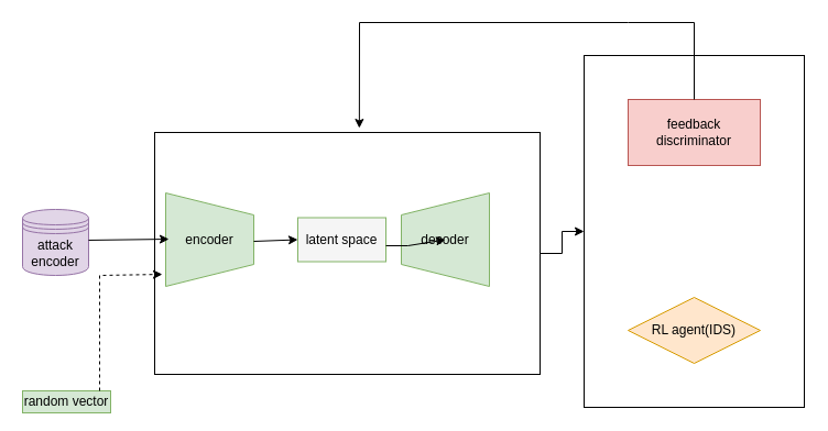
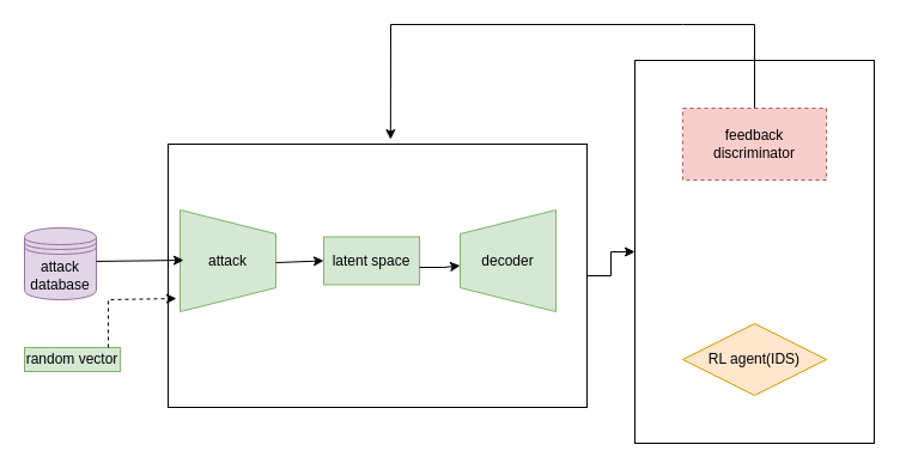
- <mxCell id="8" value="feedback discriminator" style="rounded=0;whiteSpace=wrap;html=1;fillColor=#f8cecc;strokeColor=#b85450;" vertex="1" parent="1"><mxGeometry x="570" y="90" width="120" height="60" as="geometry" /></mxCell>
+ <mxCell id="8" value="feedback discriminator" style="rounded=0;whiteSpace=wrap;html=1;fillColor=#f8cecc;strokeColor=#b85450;dashed=1;" vertex="1" parent="1"><mxGeometry x="570" y="90" width="120" height="60" as="geometry" /></mxCell>
- <mxCell id="7" value="latent space" style="rounded=0;whiteSpace=wrap;html=1;fillColor=#f5f5f5;strokeColor=#82b366;" vertex="1" parent="1"><mxGeometry x="270" y="197.5" width="80" height="40" as="geometry" /></mxCell>
+ <mxCell id="7" value="latent space" style="rounded=0;whiteSpace=wrap;html=1;fillColor=#d5e8d4;strokeColor=#82b366;" vertex="1" parent="1"><mxGeometry x="270" y="197.5" width="80" height="40" as="geometry" /></mxCell>
- <mxCell id="6" value="decoder" style="shape=trapezoid;perimeter=trapezoidPerimeter;whiteSpace=wrap;html=1;fixedSize=1;direction=north;fillColor=#d5e8d4;strokeColor=#82b366;" vertex="1" parent="1"><mxGeometry x="364" y="175" width="80" height="85" as="geometry" /></mxCell>
+ <mxCell id="6" value="decoder" style="shape=trapezoid;perimeter=trapezoidPerimeter;whiteSpace=wrap;html=1;fixedSize=1;direction=north;fillColor=#d5e8d4;strokeColor=#82b366;" vertex="1" parent="1"><mxGeometry x="384" y="175" width="80" height="85" as="geometry" /></mxCell>
- <mxCell id="5" value="encoder" style="shape=trapezoid;perimeter=trapezoidPerimeter;whiteSpace=wrap;html=1;fixedSize=1;direction=south;fillColor=#d5e8d4;strokeColor=#82b366;" vertex="1" parent="1"><mxGeometry x="150" y="175" width="80" height="85" as="geometry" /></mxCell>
+ <mxCell id="5" value="attack" style="shape=trapezoid;perimeter=trapezoidPerimeter;whiteSpace=wrap;html=1;fixedSize=1;direction=south;fillColor=#d5e8d4;strokeColor=#82b366;" vertex="1" parent="1"><mxGeometry x="150" y="175" width="80" height="85" as="geometry" /></mxCell>
- <mxCell id="4" value="attack encoder" style="shape=datastore;whiteSpace=wrap;html=1;fillColor=#e1d5e7;strokeColor=#9673a6;" vertex="1" parent="1"><mxGeometry x="20" y="190" width="60" height="60" as="geometry" /></mxCell>
+ <mxCell id="4" value="attack database" style="shape=datastore;whiteSpace=wrap;html=1;fillColor=#e1d5e7;strokeColor=#9673a6;" vertex="1" parent="1"><mxGeometry x="20" y="190" width="60" height="60" as="geometry" /></mxCell>
- <mxCell id="11" value="random vector" style="rounded=0;whiteSpace=wrap;html=1;fillColor=#d5e8d4;strokeColor=#82b366;" vertex="1" parent="1"><mxGeometry x="20" y="355" width="80" height="20" as="geometry" /></mxCell>
+ <mxCell id="11" value="random vector" style="rounded=0;whiteSpace=wrap;html=1;fillColor=#d5e8d4;strokeColor=#82b366;" vertex="1" parent="1"><mxGeometry x="20" y="290" width="80" height="20" as="geometry" /></mxCell>
